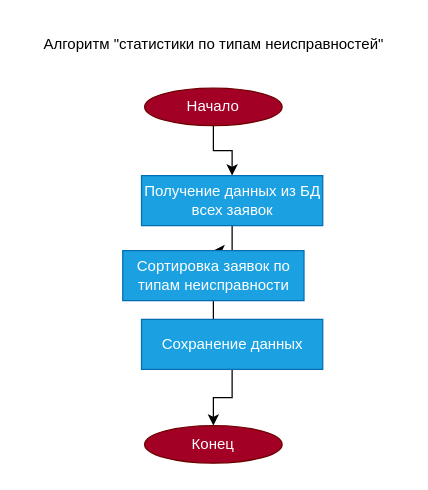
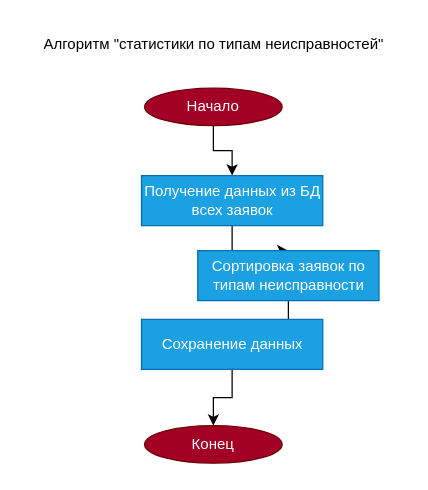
- <mxCell id="8" value="Сортировка заявок по типам неисправности" style="rounded=0;whiteSpace=wrap;html=1;fillColor=#1ba1e2;fontColor=#ffffff;strokeColor=#006EAF;" vertex="1" parent="1"><mxGeometry x="97.5" y="200" width="145" height="40" as="geometry" /></mxCell>
+ <mxCell id="8" value="Сортировка заявок по типам неисправности" style="rounded=0;whiteSpace=wrap;html=1;fillColor=#1ba1e2;fontColor=#ffffff;strokeColor=#006EAF;" vertex="1" parent="1"><mxGeometry x="157.5" y="200" width="145" height="40" as="geometry" /></mxCell>
